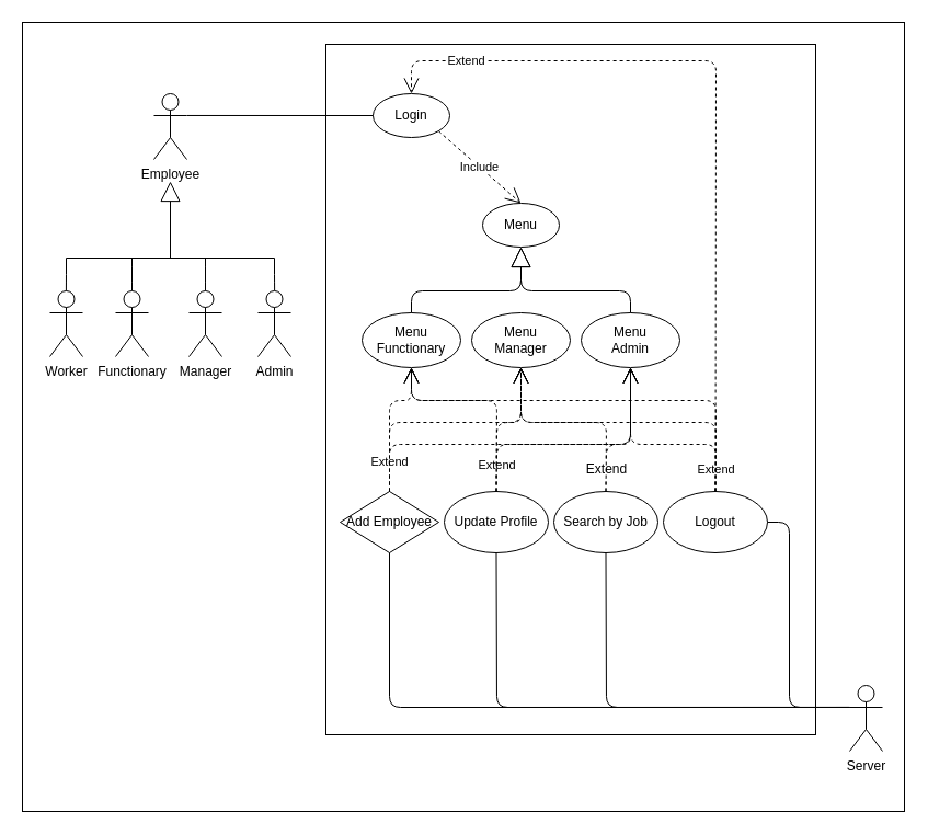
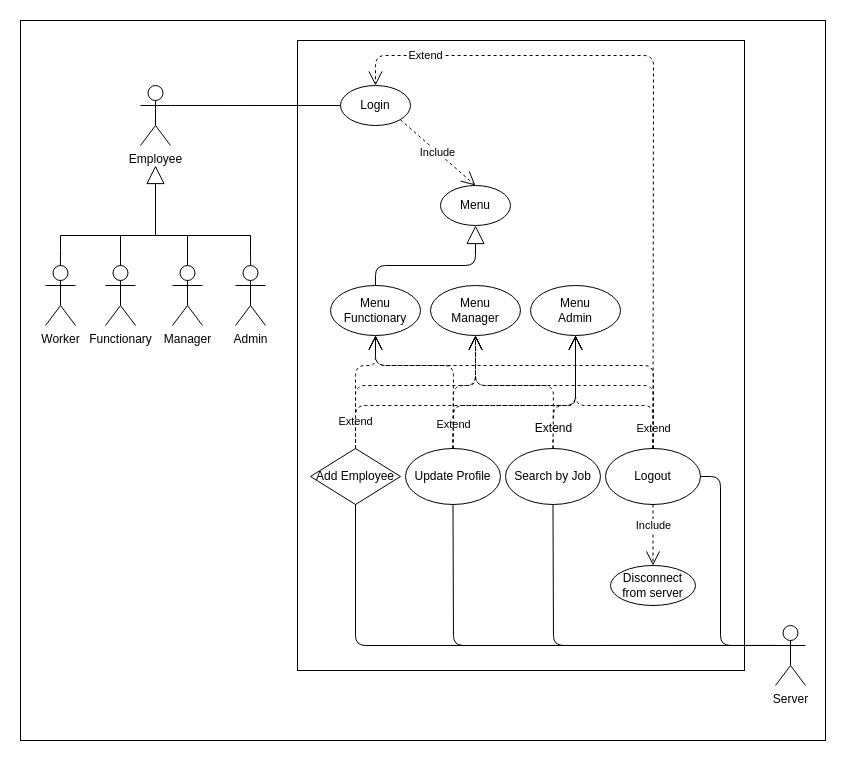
- <mxCell id="33" value="" style="endArrow=block;endSize=16;endFill=0;html=1;exitX=0.5;exitY=0;exitDx=0;exitDy=0;entryX=0.5;entryY=1;entryDx=0;entryDy=0;" edge="1" parent="1" source="31" target="26"><mxGeometry width="160" relative="1" as="geometry"><mxPoint x="385" y="295" as="sourcePoint" /><mxPoint x="490" y="235" as="targetPoint" /><Array as="points"><mxPoint x="575" y="265" /><mxPoint x="475" y="265" /></Array></mxGeometry></mxCell>
+ <mxCell id="51" value="Include" style="endArrow=open;endSize=12;dashed=1;html=1;entryX=0.5;entryY=0;entryDx=0;entryDy=0;exitX=0.5;exitY=1;exitDx=0;exitDy=0;" edge="1" parent="1" source="37" target="50"><mxGeometry x="-0.311" width="160" relative="1" as="geometry"><mxPoint x="470" y="595" as="sourcePoint" /><mxPoint x="565" y="595" as="targetPoint" /><mxPoint as="offset" /></mxGeometry></mxCell>
+ <mxCell id="50" value="Disconnect&lt;br&gt;from server" style="ellipse;whiteSpace=wrap;html=1;rounded=0;" vertex="1" parent="1"><mxGeometry x="610" y="565" width="85" height="40" as="geometry" /></mxCell>
